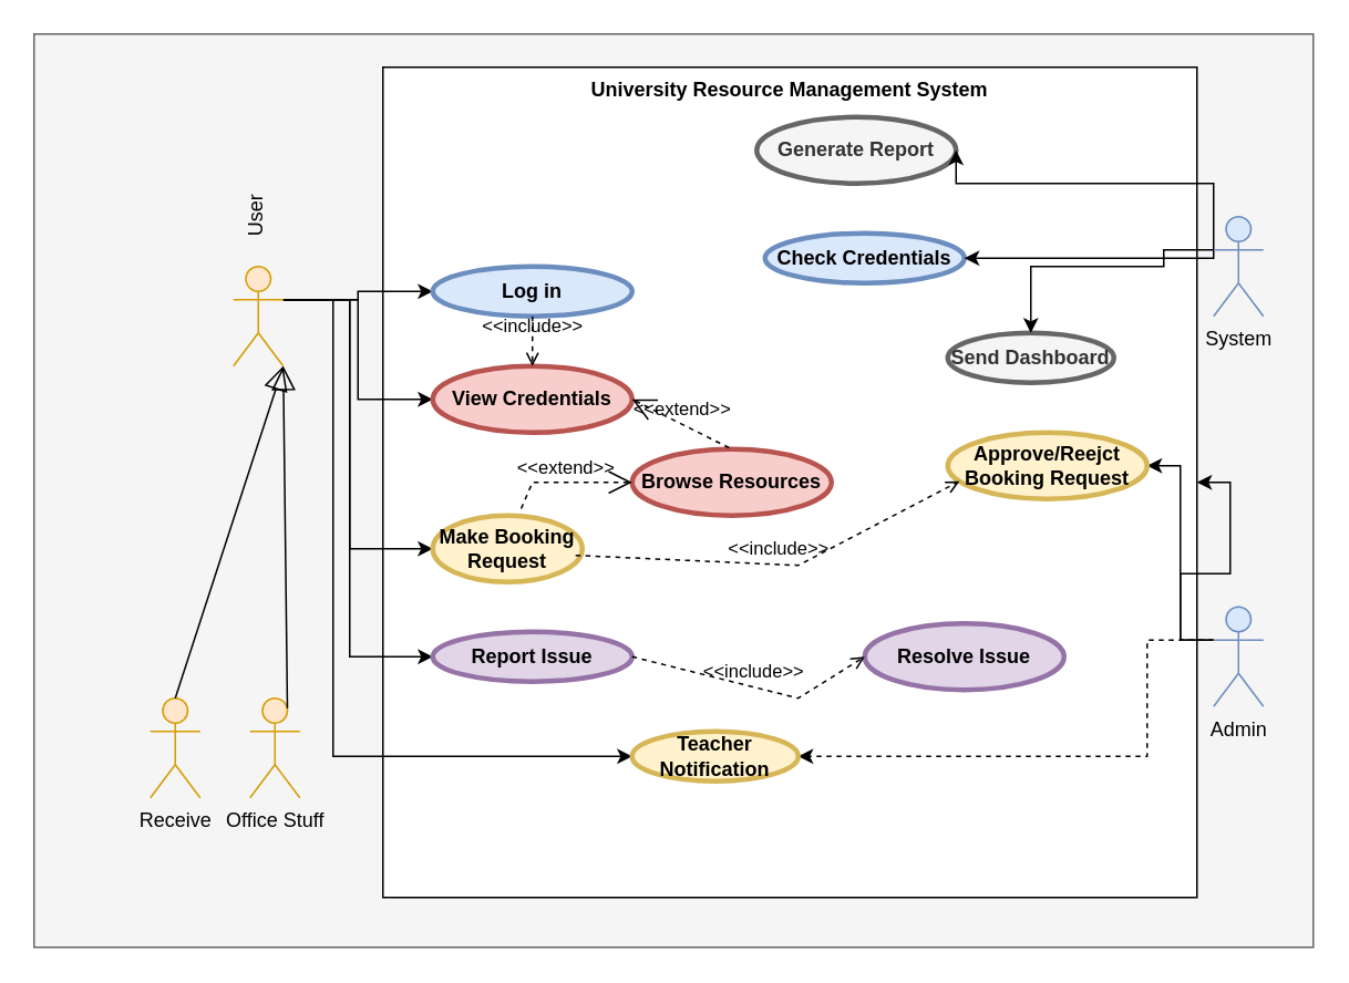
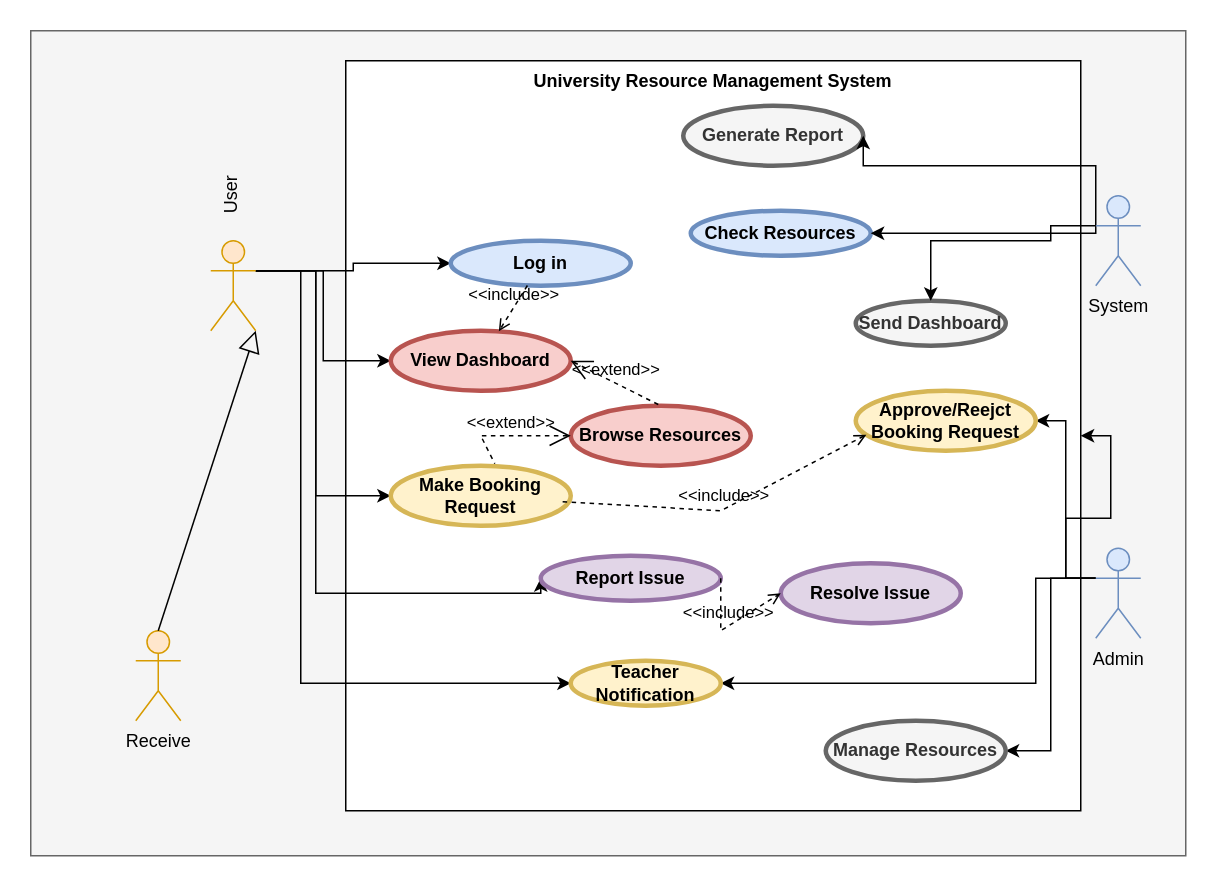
- <mxCell id="20" value="Check Credentials" style="shape=ellipse;html=1;strokeWidth=3;fontStyle=1;whiteSpace=wrap;align=center;perimeter=ellipsePerimeter;fillColor=#dae8fc;strokeColor=#6c8ebf;" parent="1" vertex="1"><mxGeometry x="460" y="140" width="120" height="30" as="geometry" /></mxCell>
+ <mxCell id="20" value="Check Resources" style="shape=ellipse;html=1;strokeWidth=3;fontStyle=1;whiteSpace=wrap;align=center;perimeter=ellipsePerimeter;fillColor=#dae8fc;strokeColor=#6c8ebf;" parent="1" vertex="1"><mxGeometry x="460" y="140" width="120" height="30" as="geometry" /></mxCell>
- <mxCell id="19" value="Log in" style="shape=ellipse;html=1;strokeWidth=3;fontStyle=1;whiteSpace=wrap;align=center;perimeter=ellipsePerimeter;fillColor=#dae8fc;strokeColor=#6c8ebf;" parent="1" vertex="1"><mxGeometry x="260" y="160" width="120" height="30" as="geometry" /></mxCell>
+ <mxCell id="19" value="Log in" style="shape=ellipse;html=1;strokeWidth=3;fontStyle=1;whiteSpace=wrap;align=center;perimeter=ellipsePerimeter;fillColor=#dae8fc;strokeColor=#6c8ebf;" parent="1" vertex="1"><mxGeometry x="300" y="160" width="120" height="30" as="geometry" /></mxCell>
- <mxCell id="21" value="View Credentials" style="shape=ellipse;html=1;strokeWidth=3;fontStyle=1;whiteSpace=wrap;align=center;perimeter=ellipsePerimeter;fillColor=#f8cecc;strokeColor=#b85450;" parent="1" vertex="1"><mxGeometry x="260" y="220" width="120" height="40" as="geometry" /></mxCell>
+ <mxCell id="21" value="View Dashboard" style="shape=ellipse;html=1;strokeWidth=3;fontStyle=1;whiteSpace=wrap;align=center;perimeter=ellipsePerimeter;fillColor=#f8cecc;strokeColor=#b85450;" parent="1" vertex="1"><mxGeometry x="260" y="220" width="120" height="40" as="geometry" /></mxCell>
- <mxCell id="18" value="" style="edgeStyle=none;html=1;endArrow=block;endFill=0;endSize=12;verticalAlign=bottom;rounded=0;exitX=0.75;exitY=0.1;exitDx=0;exitDy=0;exitPerimeter=0;entryX=1;entryY=1;entryDx=0;entryDy=0;entryPerimeter=0;" parent="1" source="11" target="9" edge="1"><mxGeometry width="160" relative="1" as="geometry"><mxPoint x="230" y="290" as="sourcePoint" /><mxPoint x="390" y="290" as="targetPoint" /></mxGeometry></mxCell>
- <mxCell id="23" value="Make Booking Request" style="shape=ellipse;html=1;strokeWidth=3;fontStyle=1;whiteSpace=wrap;align=center;perimeter=ellipsePerimeter;fillColor=#fff2cc;strokeColor=#d6b656;" parent="1" vertex="1"><mxGeometry x="260" y="310" width="90" height="40" as="geometry" /></mxCell>
+ <mxCell id="23" value="Make Booking Request" style="shape=ellipse;html=1;strokeWidth=3;fontStyle=1;whiteSpace=wrap;align=center;perimeter=ellipsePerimeter;fillColor=#fff2cc;strokeColor=#d6b656;" parent="1" vertex="1"><mxGeometry x="260" y="310" width="120" height="40" as="geometry" /></mxCell>
- <mxCell id="25" value="Report Issue" style="shape=ellipse;html=1;strokeWidth=3;fontStyle=1;whiteSpace=wrap;align=center;perimeter=ellipsePerimeter;fillColor=#e1d5e7;strokeColor=#9673a6;" parent="1" vertex="1"><mxGeometry x="260" y="380" width="120" height="30" as="geometry" /></mxCell>
+ <mxCell id="25" value="Report Issue" style="shape=ellipse;html=1;strokeWidth=3;fontStyle=1;whiteSpace=wrap;align=center;perimeter=ellipsePerimeter;fillColor=#e1d5e7;strokeColor=#9673a6;" parent="1" vertex="1"><mxGeometry x="360" y="370" width="120" height="30" as="geometry" /></mxCell>
- <mxCell id="11" value="Office Stuff" style="shape=umlActor;html=1;verticalLabelPosition=bottom;verticalAlign=top;align=center;fillColor=#ffe6cc;strokeColor=#d79b00;" parent="1" vertex="1"><mxGeometry x="150" y="420" width="30" height="60" as="geometry" /></mxCell>
- <mxCell id="15" style="edgeStyle=orthogonalEdgeStyle;rounded=0;orthogonalLoop=1;jettySize=auto;html=1;exitX=0;exitY=0.333;exitDx=0;exitDy=0;exitPerimeter=0;entryX=1;entryY=0.5;entryDx=0;entryDy=0;dashed=1;" edge="1" parent="1" source="16" target="27"><mxGeometry relative="1" as="geometry"><Array as="points"><mxPoint x="690" y="385" /><mxPoint x="690" y="455" /></Array></mxGeometry></mxCell>
+ <mxCell id="15" style="edgeStyle=orthogonalEdgeStyle;rounded=0;orthogonalLoop=1;jettySize=auto;html=1;exitX=0;exitY=0.333;exitDx=0;exitDy=0;exitPerimeter=0;entryX=1;entryY=0.5;entryDx=0;entryDy=0;" edge="1" parent="1" source="16" target="27"><mxGeometry relative="1" as="geometry"><Array as="points"><mxPoint x="690" y="385" /><mxPoint x="690" y="455" /></Array></mxGeometry></mxCell>
+ <mxCell id="14" style="edgeStyle=orthogonalEdgeStyle;rounded=0;orthogonalLoop=1;jettySize=auto;html=1;exitX=0;exitY=0.333;exitDx=0;exitDy=0;exitPerimeter=0;entryX=1;entryY=0.5;entryDx=0;entryDy=0;" parent="1" source="16" target="32" edge="1"><mxGeometry relative="1" as="geometry" /></mxCell>
+ <mxCell id="32" value="Manage Resources" style="shape=ellipse;html=1;strokeWidth=3;fontStyle=1;whiteSpace=wrap;align=center;perimeter=ellipsePerimeter;fillColor=#f5f5f5;strokeColor=#666666;fontColor=#333333;" parent="1" vertex="1"><mxGeometry x="550" y="480" width="120" height="40" as="geometry" /></mxCell>
